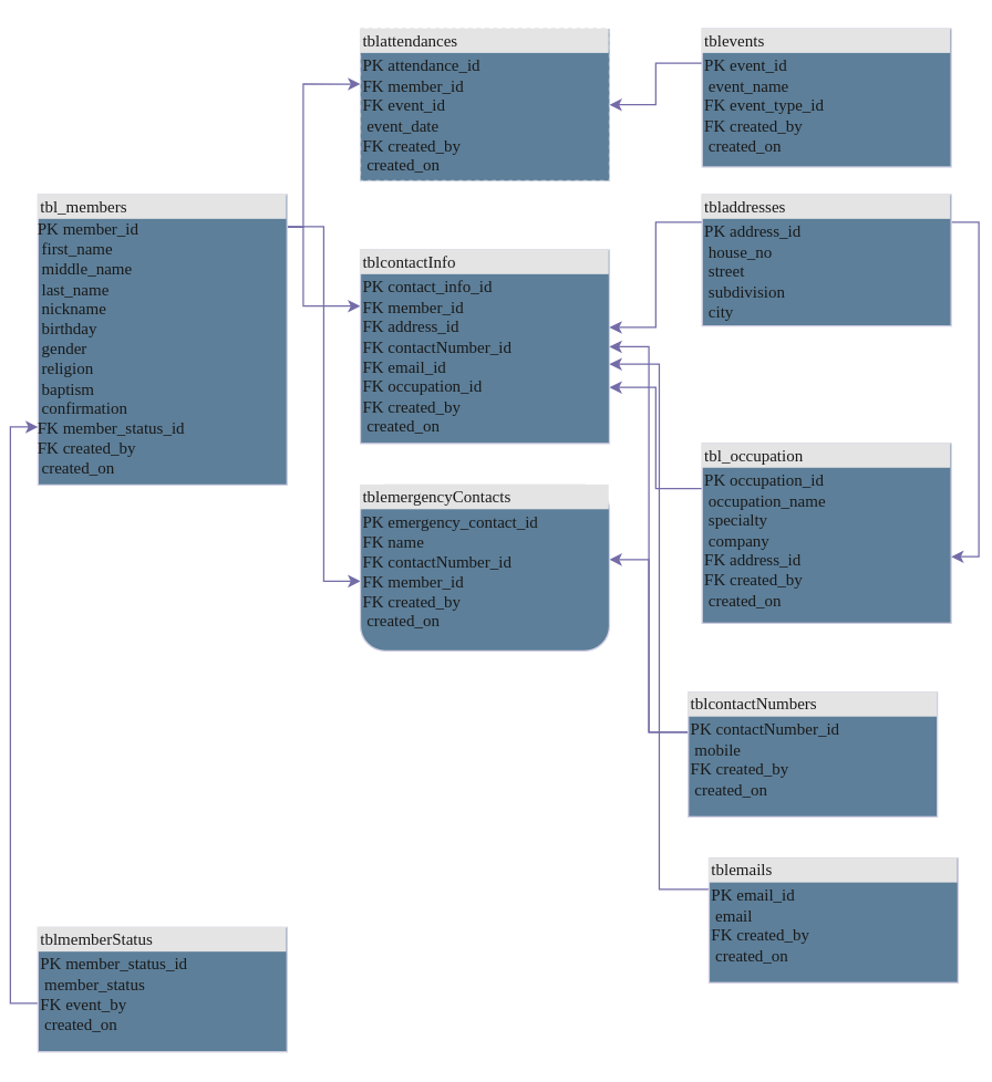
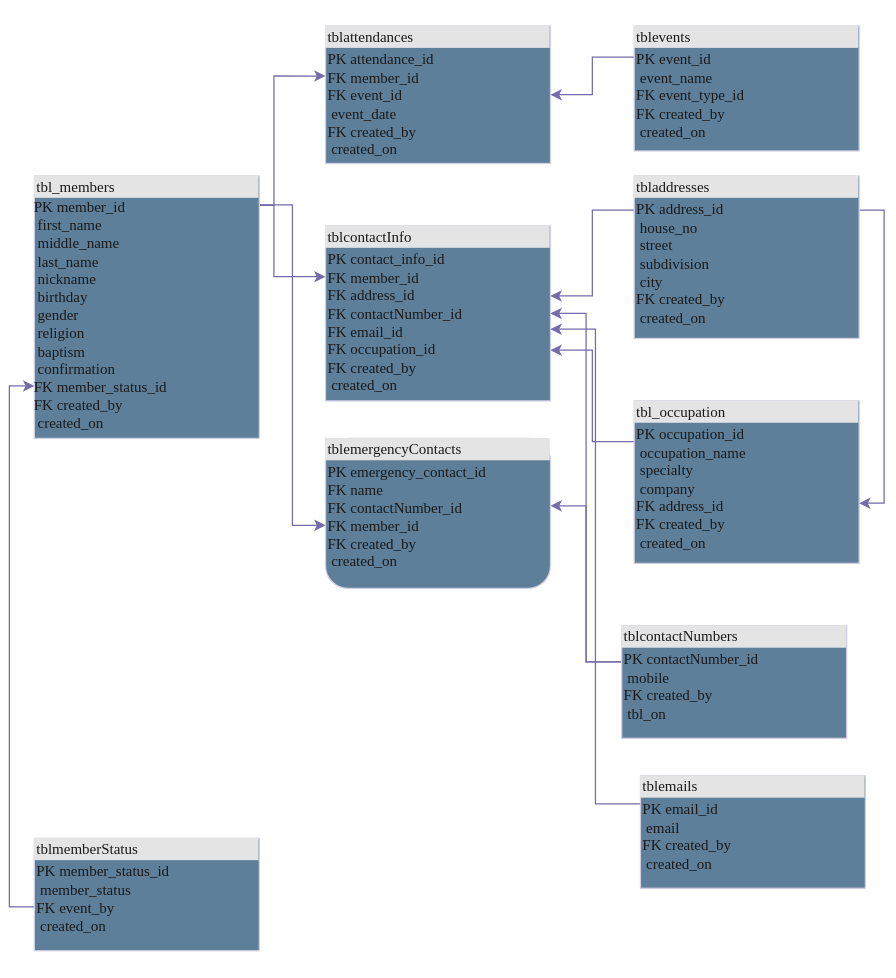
- <mxCell id="11" value="&lt;div style=&quot;box-sizing:border-box;width:100%;background:#e4e4e4;padding:2px;&quot;&gt;tblattendances&lt;/div&gt;&lt;table style=&quot;width:100%;font-size:1em;&quot; cellpadding=&quot;2&quot; cellspacing=&quot;0&quot;&gt;&lt;tbody&gt;&lt;tr&gt;&lt;td&gt;PK&lt;span style=&quot;white-space: pre;&quot;&gt; &lt;/span&gt;attendance_id&lt;br&gt;FK&lt;span style=&quot;white-space: pre;&quot;&gt; &lt;/span&gt;member_id&lt;br&gt;FK&lt;span style=&quot;white-space: pre;&quot;&gt; &lt;/span&gt;event_id&lt;br&gt;&lt;span style=&quot;white-space: pre;&quot;&gt; &lt;/span&gt;event_date&lt;br&gt;FK&lt;span style=&quot;white-space: pre;&quot;&gt; &lt;/span&gt;created_by&lt;br&gt;&lt;span style=&quot;white-space: pre;&quot;&gt; &lt;/span&gt;created_on&lt;br&gt;&lt;/td&gt;&lt;td&gt;&lt;/td&gt;&lt;/tr&gt;&lt;/tbody&gt;&lt;/table&gt;" style="verticalAlign=top;align=left;overflow=fill;html=1;rounded=0;shadow=0;comic=0;labelBackgroundColor=none;strokeWidth=1;fontFamily=Verdana;fontSize=12;fillColor=#5D7F99;strokeColor=#D0CEE2;fontColor=#1A1A1A;dashed=1;" parent="1" vertex="1"><mxGeometry x="253" y="20" width="180" height="110" as="geometry" /></mxCell>
+ <mxCell id="11" value="&lt;div style=&quot;box-sizing:border-box;width:100%;background:#e4e4e4;padding:2px;&quot;&gt;tblattendances&lt;/div&gt;&lt;table style=&quot;width:100%;font-size:1em;&quot; cellpadding=&quot;2&quot; cellspacing=&quot;0&quot;&gt;&lt;tbody&gt;&lt;tr&gt;&lt;td&gt;PK&lt;span style=&quot;white-space: pre;&quot;&gt; &lt;/span&gt;attendance_id&lt;br&gt;FK&lt;span style=&quot;white-space: pre;&quot;&gt; &lt;/span&gt;member_id&lt;br&gt;FK&lt;span style=&quot;white-space: pre;&quot;&gt; &lt;/span&gt;event_id&lt;br&gt;&lt;span style=&quot;white-space: pre;&quot;&gt; &lt;/span&gt;event_date&lt;br&gt;FK&lt;span style=&quot;white-space: pre;&quot;&gt; &lt;/span&gt;created_by&lt;br&gt;&lt;span style=&quot;white-space: pre;&quot;&gt; &lt;/span&gt;created_on&lt;br&gt;&lt;/td&gt;&lt;td&gt;&lt;/td&gt;&lt;/tr&gt;&lt;/tbody&gt;&lt;/table&gt;" style="verticalAlign=top;align=left;overflow=fill;html=1;rounded=0;shadow=0;comic=0;labelBackgroundColor=none;strokeWidth=1;fontFamily=Verdana;fontSize=12;fillColor=#5D7F99;strokeColor=#D0CEE2;fontColor=#1A1A1A;" parent="1" vertex="1"><mxGeometry x="253" y="20" width="180" height="110" as="geometry" /></mxCell>
- <mxCell id="16" value="&lt;div style=&quot;box-sizing: border-box ; width: 100% ; background: #e4e4e4 ; padding: 2px&quot;&gt;tbladdresses&lt;/div&gt;&lt;table style=&quot;width: 100% ; font-size: 1em&quot; cellpadding=&quot;2&quot; cellspacing=&quot;0&quot;&gt;&lt;tbody&gt;&lt;tr&gt;&lt;td&gt;PK&lt;span style=&quot;white-space: pre;&quot;&gt; &lt;/span&gt;address_id&lt;br&gt;&lt;span style=&quot;white-space: pre;&quot;&gt; &lt;/span&gt;house_no&lt;br&gt;&lt;span style=&quot;white-space: pre;&quot;&gt; &lt;/span&gt;street&lt;br&gt;&lt;span style=&quot;white-space: pre;&quot;&gt; &lt;/span&gt;subdivision&lt;br&gt;&lt;span style=&quot;white-space: pre;&quot;&gt; &lt;/span&gt;city&lt;br&gt;FK&lt;span style=&quot;white-space: pre;&quot;&gt; &lt;/span&gt;created_by&lt;br&gt;&lt;span style=&quot;white-space: pre;&quot;&gt; &lt;/span&gt;created_on&lt;br&gt;&lt;/td&gt;&lt;td&gt;&lt;/td&gt;&lt;/tr&gt;&lt;/tbody&gt;&lt;/table&gt;" style="verticalAlign=top;align=left;overflow=fill;html=1;rounded=0;shadow=0;comic=0;labelBackgroundColor=none;strokeWidth=1;fontFamily=Verdana;fontSize=12;points=[[0,0,0,0,0],[0,0.21,0,0,0],[0,0.5,0,0,0],[0,0.75,0,0,0],[0,1,0,0,0],[0.25,0,0,0,0],[0.25,1,0,0,0],[0.5,0,0,0,0],[0.5,1,0,0,0],[0.75,0,0,0,0],[0.75,1,0,0,0],[1,0,0,0,0],[1,0.21,0,0,0],[1,0.5,0,0,0],[1,0.75,0,0,0],[1,1,0,0,0]];fillColor=#5D7F99;strokeColor=#D0CEE2;fontColor=#1A1A1A;" vertex="1" parent="1"><mxGeometry x="500" y="140" width="180" height="95" as="geometry" /></mxCell>
+ <mxCell id="16" value="&lt;div style=&quot;box-sizing: border-box ; width: 100% ; background: #e4e4e4 ; padding: 2px&quot;&gt;tbladdresses&lt;/div&gt;&lt;table style=&quot;width: 100% ; font-size: 1em&quot; cellpadding=&quot;2&quot; cellspacing=&quot;0&quot;&gt;&lt;tbody&gt;&lt;tr&gt;&lt;td&gt;PK&lt;span style=&quot;white-space: pre;&quot;&gt; &lt;/span&gt;address_id&lt;br&gt;&lt;span style=&quot;white-space: pre;&quot;&gt; &lt;/span&gt;house_no&lt;br&gt;&lt;span style=&quot;white-space: pre;&quot;&gt; &lt;/span&gt;street&lt;br&gt;&lt;span style=&quot;white-space: pre;&quot;&gt; &lt;/span&gt;subdivision&lt;br&gt;&lt;span style=&quot;white-space: pre;&quot;&gt; &lt;/span&gt;city&lt;br&gt;FK&lt;span style=&quot;white-space: pre;&quot;&gt; &lt;/span&gt;created_by&lt;br&gt;&lt;span style=&quot;white-space: pre;&quot;&gt; &lt;/span&gt;created_on&lt;br&gt;&lt;/td&gt;&lt;td&gt;&lt;/td&gt;&lt;/tr&gt;&lt;/tbody&gt;&lt;/table&gt;" style="verticalAlign=top;align=left;overflow=fill;html=1;rounded=0;shadow=0;comic=0;labelBackgroundColor=none;strokeWidth=1;fontFamily=Verdana;fontSize=12;points=[[0,0,0,0,0],[0,0.21,0,0,0],[0,0.5,0,0,0],[0,0.75,0,0,0],[0,1,0,0,0],[0.25,0,0,0,0],[0.25,1,0,0,0],[0.5,0,0,0,0],[0.5,1,0,0,0],[0.75,0,0,0,0],[0.75,1,0,0,0],[1,0,0,0,0],[1,0.21,0,0,0],[1,0.5,0,0,0],[1,0.75,0,0,0],[1,1,0,0,0]];fillColor=#5D7F99;strokeColor=#D0CEE2;fontColor=#1A1A1A;" vertex="1" parent="1"><mxGeometry x="500" y="140" width="180" height="130" as="geometry" /></mxCell>
- <mxCell id="21" value="&lt;div style=&quot;box-sizing: border-box ; width: 100% ; background: #e4e4e4 ; padding: 2px&quot;&gt;tblcontactNumbers&lt;/div&gt;&lt;table style=&quot;width: 100% ; font-size: 1em&quot; cellpadding=&quot;2&quot; cellspacing=&quot;0&quot;&gt;&lt;tbody&gt;&lt;tr&gt;&lt;td&gt;PK&lt;span style=&quot;white-space: pre;&quot;&gt; &lt;/span&gt;contactNumber_id&lt;br&gt;&lt;span style=&quot;white-space: pre;&quot;&gt; &lt;/span&gt;mobile&lt;br&gt;FK&lt;span style=&quot;white-space: pre;&quot;&gt; &lt;/span&gt;created_by&lt;br&gt;&lt;span style=&quot;white-space: pre;&quot;&gt; &lt;/span&gt;created_on&lt;br&gt;&lt;/td&gt;&lt;td&gt;&lt;/td&gt;&lt;/tr&gt;&lt;/tbody&gt;&lt;/table&gt;" style="verticalAlign=top;align=left;overflow=fill;html=1;rounded=0;shadow=0;comic=0;labelBackgroundColor=none;strokeWidth=1;fontFamily=Verdana;fontSize=12;points=[[0,0,0,0,0],[0,0.32,0,0,0],[0,0.6,0,0,0],[0,0.75,0,0,0],[0,1,0,0,0],[0.25,0,0,0,0],[0.25,1,0,0,0],[0.5,0,0,0,0],[0.5,1,0,0,0],[0.75,0,0,0,0],[0.75,1,0,0,0],[1,0,0,0,0],[1,0.29,0,0,0],[1,0.6,0,0,0],[1,0.75,0,0,0],[1,1,0,0,0]];fillColor=#5D7F99;strokeColor=#D0CEE2;fontColor=#1A1A1A;" vertex="1" parent="1"><mxGeometry x="490" y="500" width="180" height="90" as="geometry" /></mxCell>
+ <mxCell id="21" value="&lt;div style=&quot;box-sizing: border-box ; width: 100% ; background: #e4e4e4 ; padding: 2px&quot;&gt;tblcontactNumbers&lt;/div&gt;&lt;table style=&quot;width: 100% ; font-size: 1em&quot; cellpadding=&quot;2&quot; cellspacing=&quot;0&quot;&gt;&lt;tbody&gt;&lt;tr&gt;&lt;td&gt;PK&lt;span style=&quot;white-space: pre;&quot;&gt; &lt;/span&gt;contactNumber_id&lt;br&gt;&lt;span style=&quot;white-space: pre;&quot;&gt; &lt;/span&gt;mobile&lt;br&gt;FK&lt;span style=&quot;white-space: pre;&quot;&gt; &lt;/span&gt;created_by&lt;br&gt;&lt;span style=&quot;white-space: pre;&quot;&gt; &lt;/span&gt;tbl_on&lt;br&gt;&lt;/td&gt;&lt;td&gt;&lt;/td&gt;&lt;/tr&gt;&lt;/tbody&gt;&lt;/table&gt;" style="verticalAlign=top;align=left;overflow=fill;html=1;rounded=0;shadow=0;comic=0;labelBackgroundColor=none;strokeWidth=1;fontFamily=Verdana;fontSize=12;points=[[0,0,0,0,0],[0,0.32,0,0,0],[0,0.6,0,0,0],[0,0.75,0,0,0],[0,1,0,0,0],[0.25,0,0,0,0],[0.25,1,0,0,0],[0.5,0,0,0,0],[0.5,1,0,0,0],[0.75,0,0,0,0],[0.75,1,0,0,0],[1,0,0,0,0],[1,0.29,0,0,0],[1,0.6,0,0,0],[1,0.75,0,0,0],[1,1,0,0,0]];fillColor=#5D7F99;strokeColor=#D0CEE2;fontColor=#1A1A1A;" vertex="1" parent="1"><mxGeometry x="490" y="500" width="180" height="90" as="geometry" /></mxCell>
